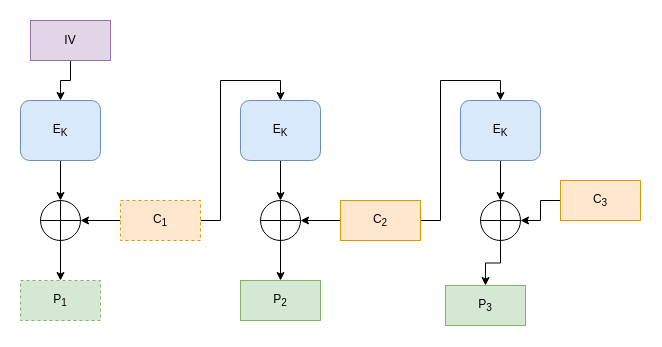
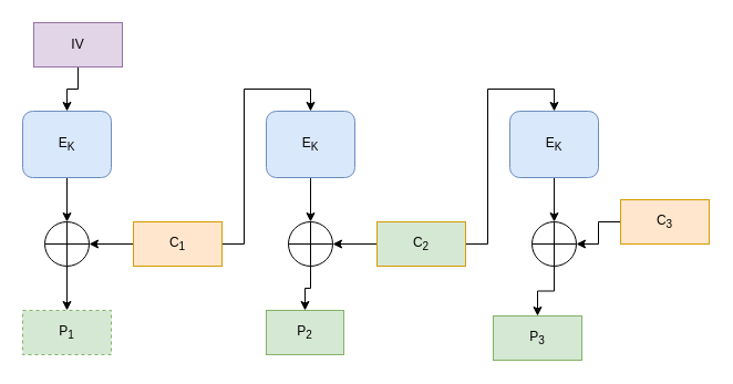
- <mxCell id="10" value="C&lt;sub&gt;1&lt;/sub&gt;" style="rounded=0;whiteSpace=wrap;html=1;fillColor=#ffe6cc;strokeColor=#d79b00;dashed=1;" parent="1" vertex="1"><mxGeometry x="120" y="200" width="80" height="40" as="geometry" /></mxCell>
+ <mxCell id="10" value="C&lt;sub&gt;1&lt;/sub&gt;" style="rounded=0;whiteSpace=wrap;html=1;fillColor=#ffe6cc;strokeColor=#d79b00;" parent="1" vertex="1"><mxGeometry x="120" y="200" width="80" height="40" as="geometry" /></mxCell>
- <mxCell id="18" value="C&lt;sub&gt;2&lt;/sub&gt;" style="rounded=0;whiteSpace=wrap;html=1;fillColor=#ffe6cc;strokeColor=#d79b00;" parent="1" vertex="1"><mxGeometry x="340" y="200" width="80" height="40" as="geometry" /></mxCell>
+ <mxCell id="18" value="C&lt;sub&gt;2&lt;/sub&gt;" style="rounded=0;whiteSpace=wrap;html=1;fillColor=#d5e8d4;strokeColor=#d79b00;" parent="1" vertex="1"><mxGeometry x="340" y="200" width="80" height="40" as="geometry" /></mxCell>
- <mxCell id="19" value="P&lt;sub&gt;2&lt;/sub&gt;" style="rounded=0;whiteSpace=wrap;html=1;fillColor=#d5e8d4;strokeColor=#82b366;" parent="1" vertex="1"><mxGeometry x="240" y="280" width="80" height="40" as="geometry" /></mxCell>
+ <mxCell id="19" value="P&lt;sub&gt;2&lt;/sub&gt;" style="rounded=0;whiteSpace=wrap;html=1;fillColor=#d5e8d4;strokeColor=#82b366;" parent="1" vertex="1"><mxGeometry x="240" y="280" width="70" height="40" as="geometry" /></mxCell>
